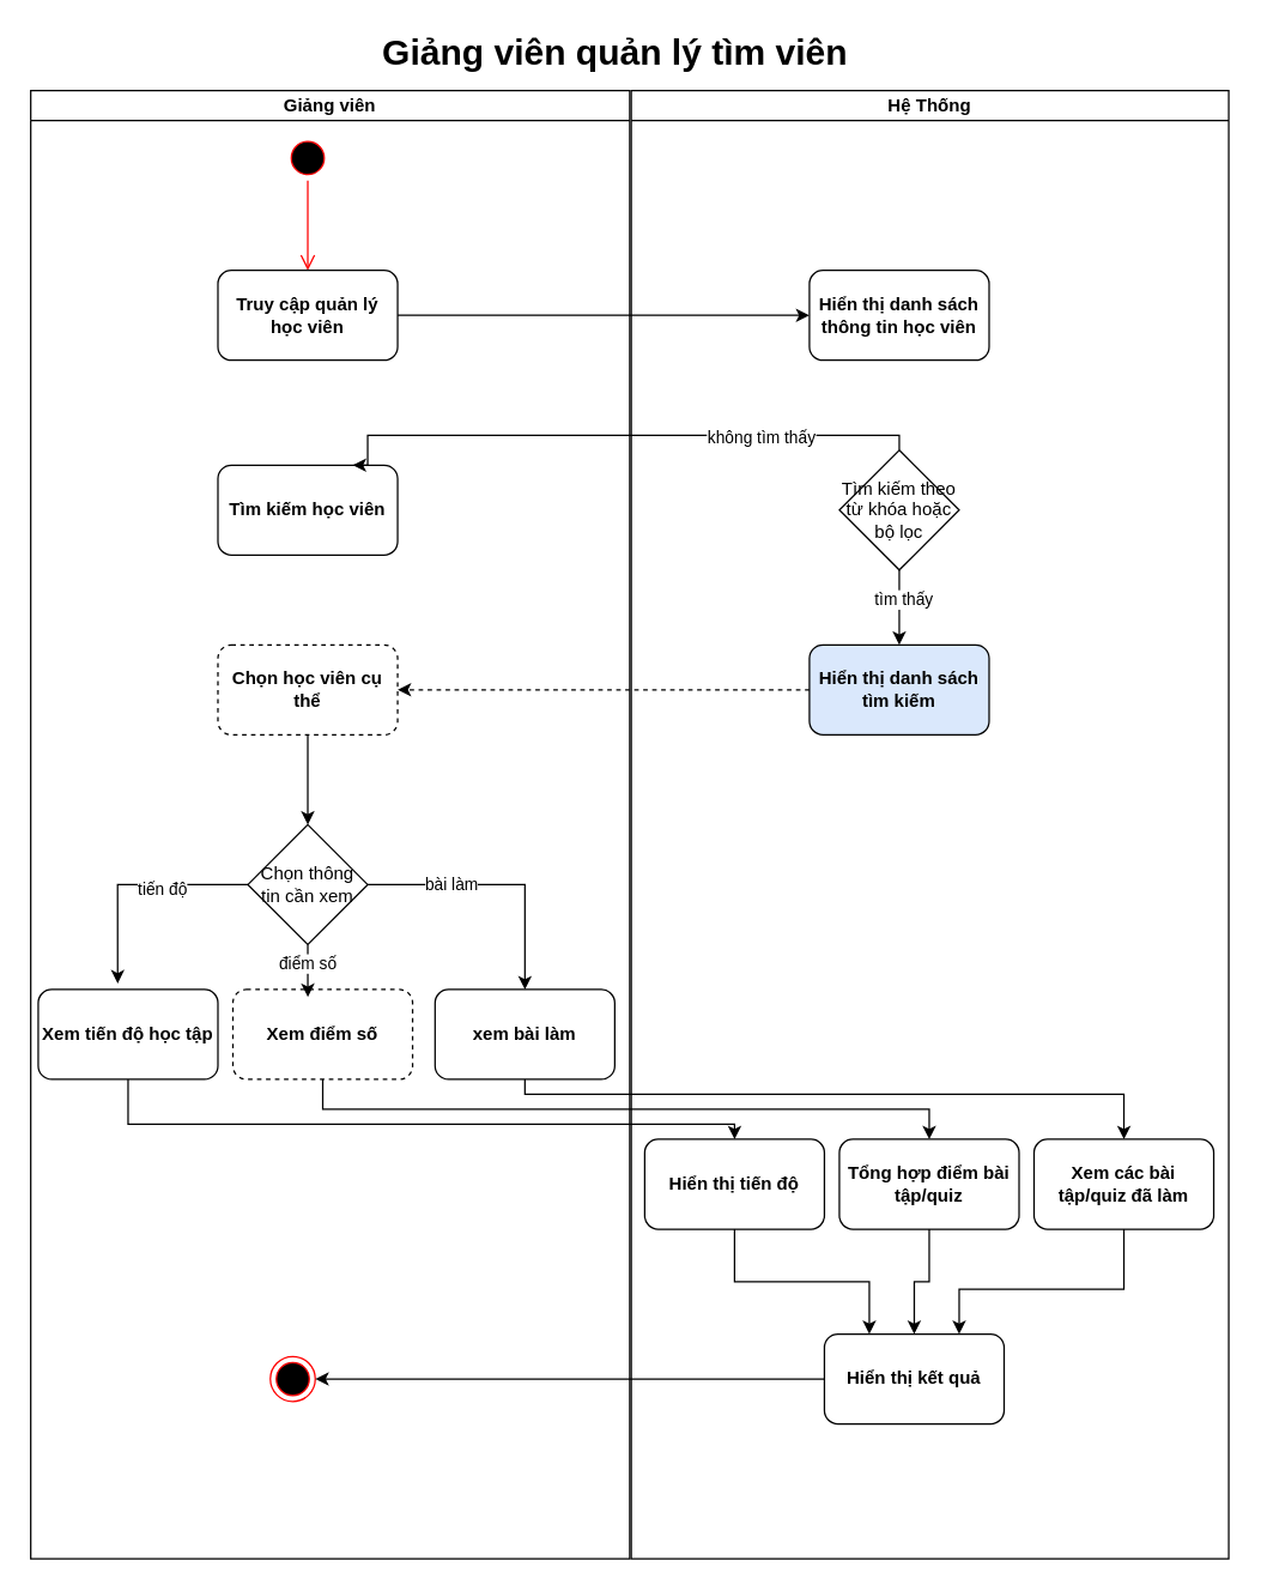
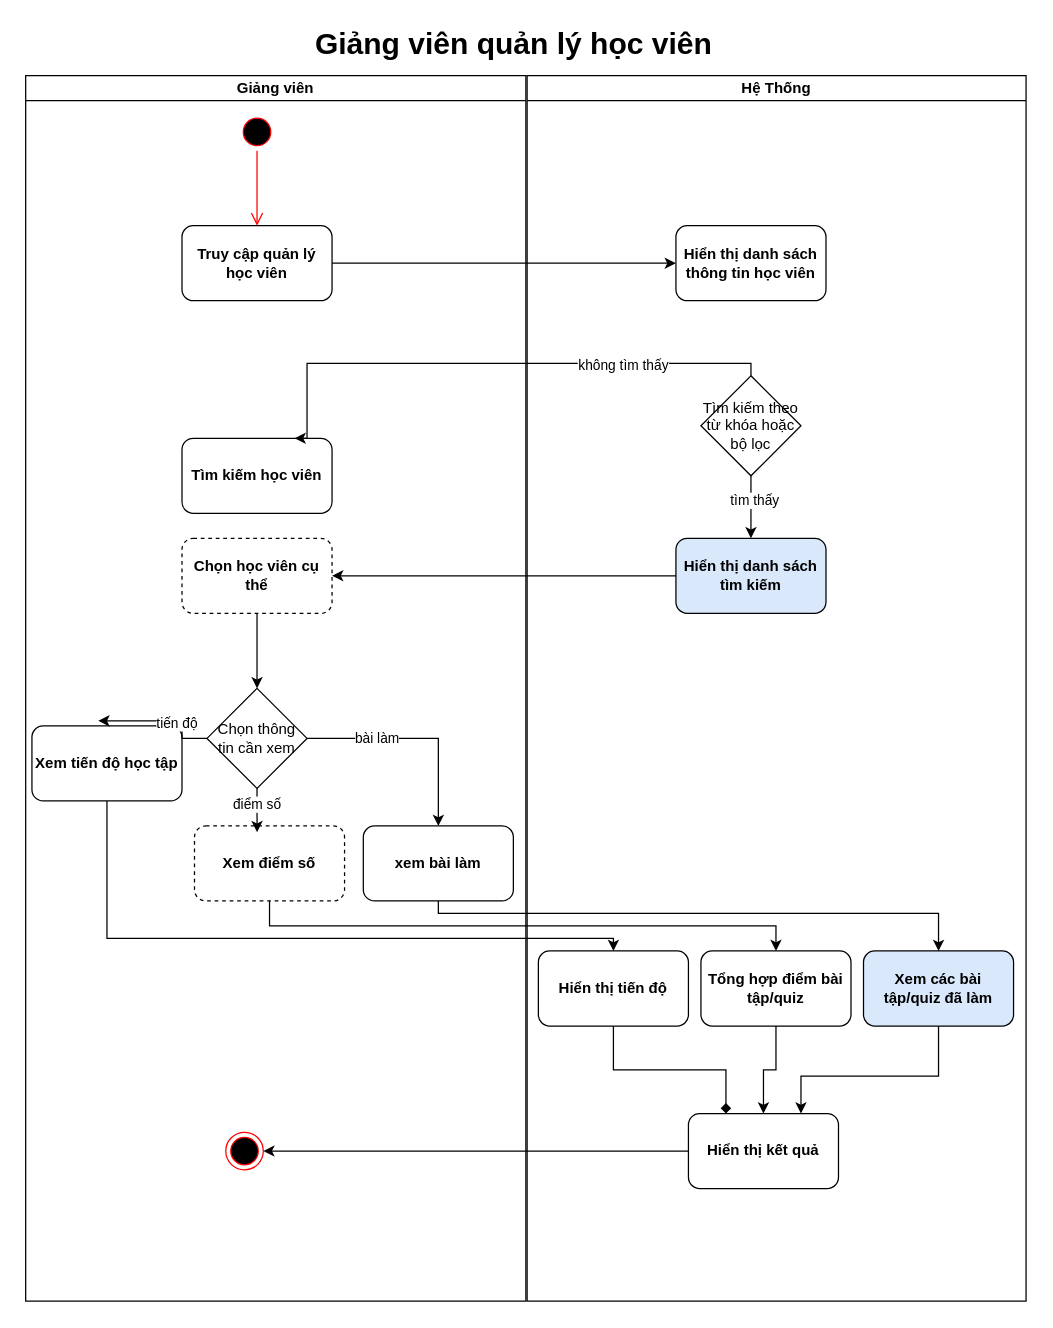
- <mxCell id="33" value="&lt;span style=&quot;font-size: 24px;&quot;&gt;Giảng viên quản lý tìm viên&lt;/span&gt;" style="text;html=1;align=center;verticalAlign=middle;whiteSpace=wrap;rounded=0;fontStyle=1" vertex="1" parent="1"><mxGeometry x="140" y="20" width="541" height="30" as="geometry" /></mxCell>
+ <mxCell id="33" value="&lt;span style=&quot;font-size: 24px;&quot;&gt;Giảng viên quản lý học viên&lt;/span&gt;" style="text;html=1;align=center;verticalAlign=middle;whiteSpace=wrap;rounded=0;fontStyle=1" vertex="1" parent="1"><mxGeometry x="140" y="20" width="541" height="30" as="geometry" /></mxCell>
- <mxCell id="6" value="Tìm kiếm học viên" style="rounded=1;whiteSpace=wrap;html=1;fontStyle=1" vertex="1" parent="2"><mxGeometry x="125" y="250" width="120" height="60" as="geometry" /></mxCell>
+ <mxCell id="6" value="Tìm kiếm học viên" style="rounded=1;whiteSpace=wrap;html=1;fontStyle=1" vertex="1" parent="2"><mxGeometry x="125" y="290" width="120" height="60" as="geometry" /></mxCell>
- <mxCell id="37" style="edgeStyle=orthogonalEdgeStyle;rounded=0;orthogonalLoop=1;jettySize=auto;html=1;entryX=1;entryY=0.5;entryDx=0;entryDy=0;dashed=1;" edge="1" parent="1" source="25" target="8"><mxGeometry relative="1" as="geometry" /></mxCell>
+ <mxCell id="37" style="edgeStyle=orthogonalEdgeStyle;rounded=0;orthogonalLoop=1;jettySize=auto;html=1;entryX=1;entryY=0.5;entryDx=0;entryDy=0;" edge="1" parent="1" source="25" target="8"><mxGeometry relative="1" as="geometry" /></mxCell>
- <mxCell id="12" value="Xem tiến độ học tập" style="rounded=1;whiteSpace=wrap;html=1;fontStyle=1" vertex="1" parent="2"><mxGeometry x="5" y="600" width="120" height="60" as="geometry" /></mxCell>
+ <mxCell id="12" value="Xem tiến độ học tập" style="rounded=1;whiteSpace=wrap;html=1;fontStyle=1" vertex="1" parent="2"><mxGeometry x="5" y="520" width="120" height="60" as="geometry" /></mxCell>
- <mxCell id="31" value="Xem các bài tập/quiz đã làm" style="rounded=1;whiteSpace=wrap;html=1;fontStyle=1" vertex="1" parent="20"><mxGeometry x="269" y="700" width="120" height="60" as="geometry" /></mxCell>
+ <mxCell id="31" value="Xem các bài tập/quiz đã làm" style="rounded=1;whiteSpace=wrap;html=1;fontStyle=1;fillColor=#dae8fc;" vertex="1" parent="20"><mxGeometry x="269" y="700" width="120" height="60" as="geometry" /></mxCell>
- <mxCell id="26" style="edgeStyle=orthogonalEdgeStyle;rounded=0;orthogonalLoop=1;jettySize=auto;html=1;entryX=0.25;entryY=0;entryDx=0;entryDy=0;" edge="1" parent="20" source="27" target="32"><mxGeometry relative="1" as="geometry" /></mxCell>
+ <mxCell id="26" style="edgeStyle=orthogonalEdgeStyle;rounded=0;orthogonalLoop=1;jettySize=auto;html=1;entryX=0.25;entryY=0;entryDx=0;entryDy=0;endArrow=diamond;" edge="1" parent="20" source="27" target="32"><mxGeometry relative="1" as="geometry" /></mxCell>
